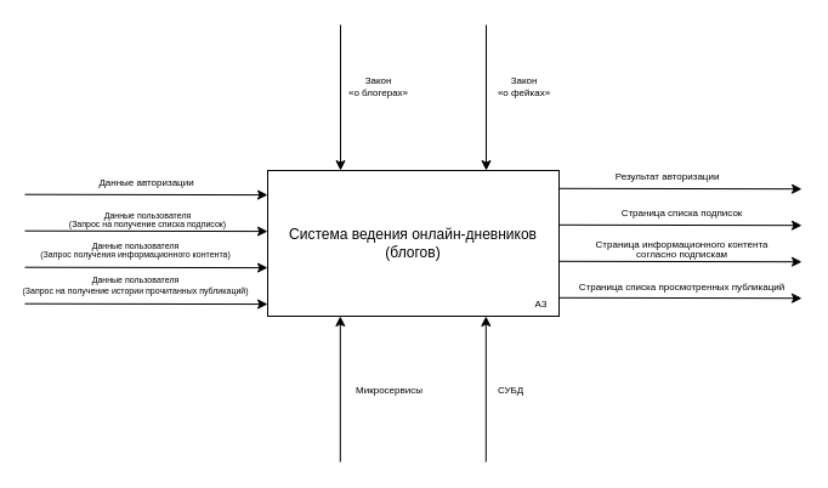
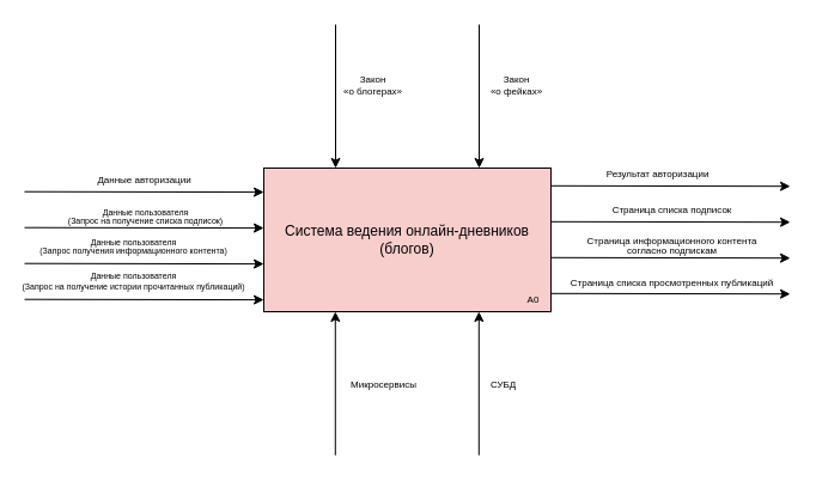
- <mxCell id="10" value="Система ведения онлайн-дневников (блогов)" style="rounded=0;whiteSpace=wrap;html=1;" parent="1" vertex="1"><mxGeometry x="220" y="140" width="240" height="120" as="geometry" /></mxCell>
+ <mxCell id="10" value="Система ведения онлайн-дневников (блогов)" style="rounded=0;whiteSpace=wrap;html=1;fillColor=#f8cecc;" parent="1" vertex="1"><mxGeometry x="220" y="140" width="240" height="120" as="geometry" /></mxCell>
- <mxCell id="27" value="&lt;div&gt;А3&lt;/div&gt;" style="text;html=1;align=center;verticalAlign=middle;resizable=0;points=[];autosize=1;strokeColor=none;fillColor=none;fontSize=8;" parent="1" vertex="1"><mxGeometry x="430" y="239.71" width="30" height="20" as="geometry" /></mxCell>
+ <mxCell id="27" value="&lt;div&gt;А0&lt;/div&gt;" style="text;html=1;align=center;verticalAlign=middle;resizable=0;points=[];autosize=1;strokeColor=none;fillColor=none;fontSize=8;" parent="1" vertex="1"><mxGeometry x="430" y="239.71" width="30" height="20" as="geometry" /></mxCell>
